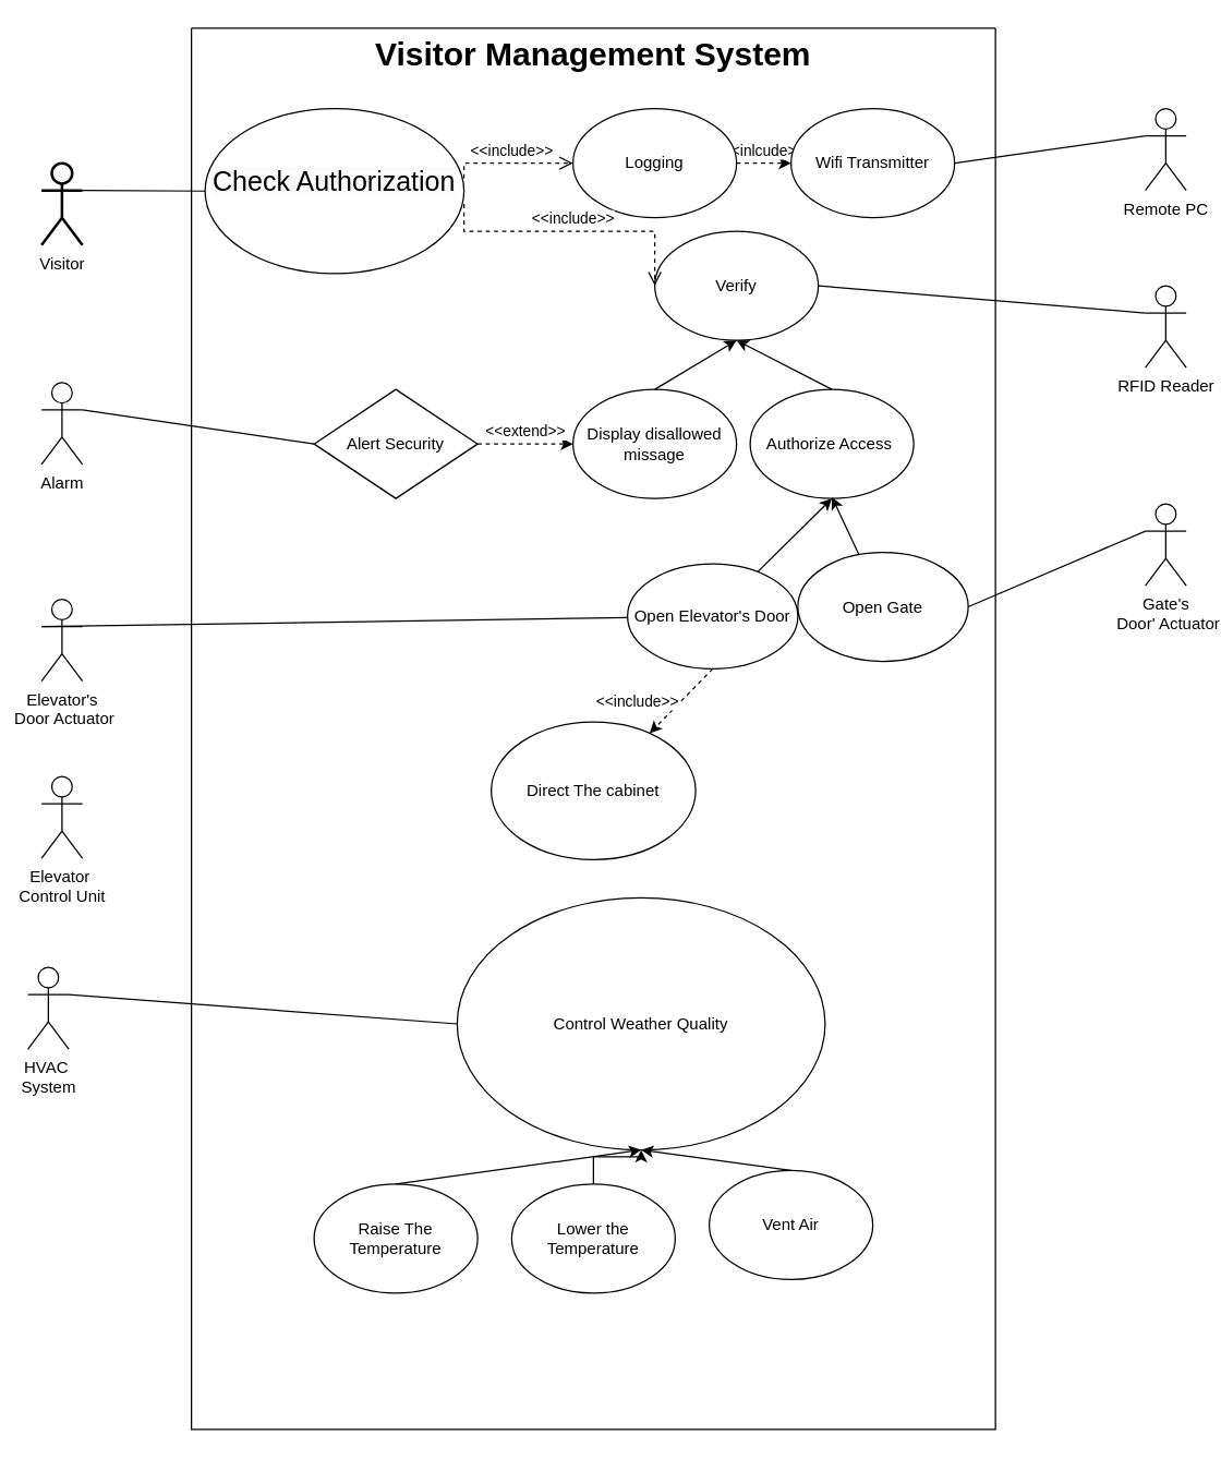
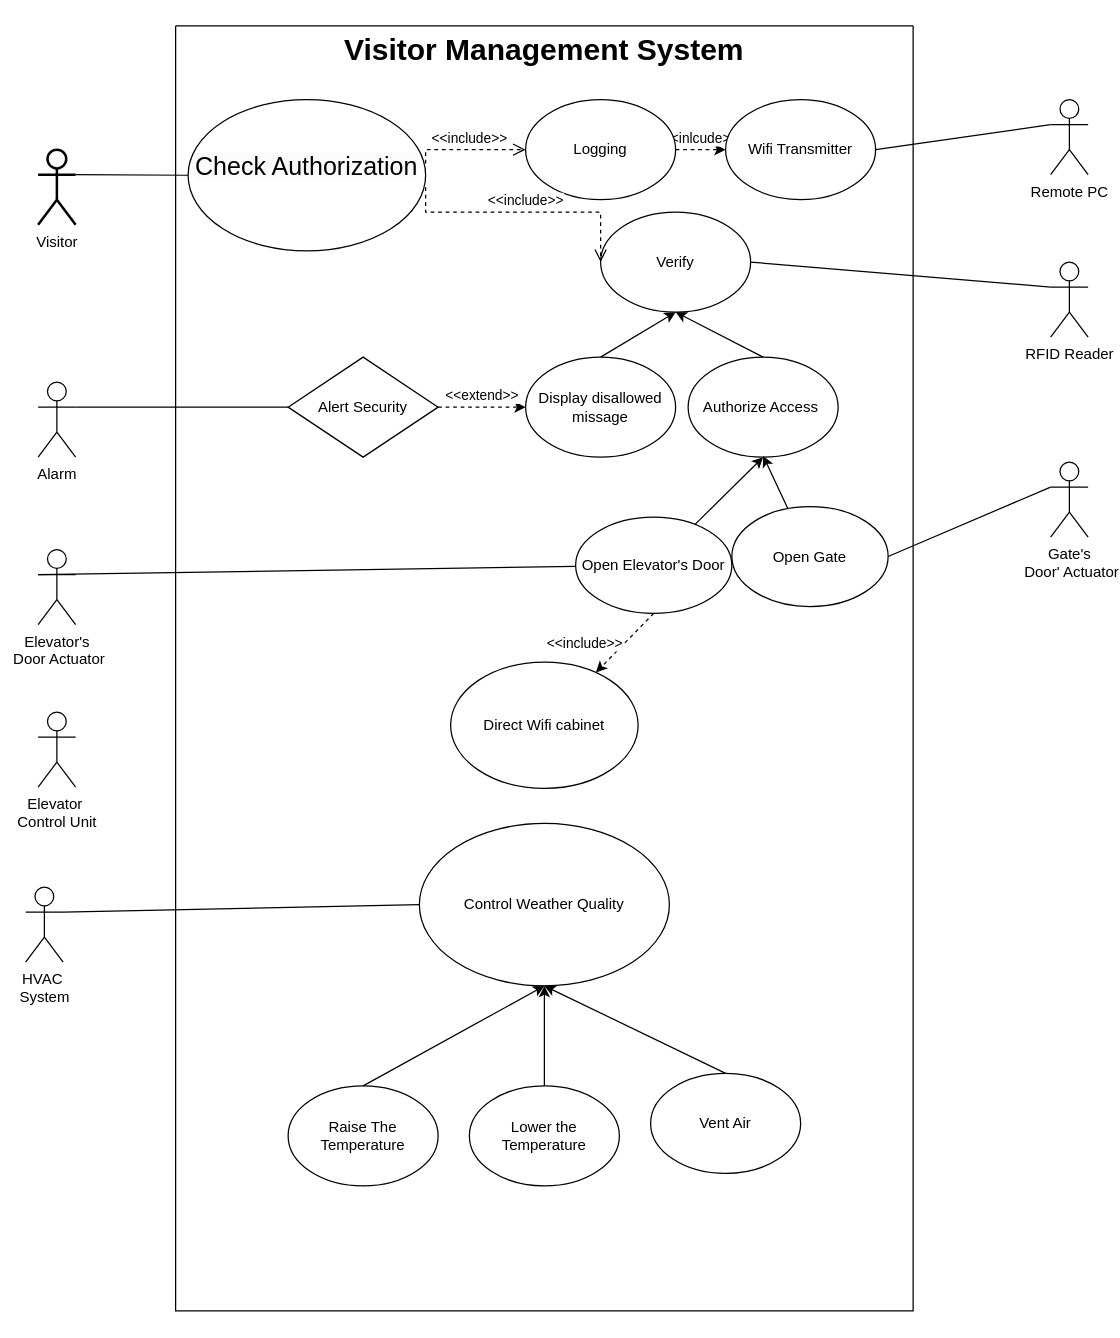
- <mxCell id="40" value="Alarm" style="shape=umlActor;verticalLabelPosition=bottom;verticalAlign=top;html=1;outlineConnect=0;" vertex="1" parent="1"><mxGeometry x="30" y="280" width="30" height="60" as="geometry" /></mxCell>
+ <mxCell id="40" value="Alarm" style="shape=umlActor;verticalLabelPosition=bottom;verticalAlign=top;html=1;outlineConnect=0;" vertex="1" parent="1"><mxGeometry x="30" y="305" width="30" height="60" as="geometry" /></mxCell>
- <mxCell id="22" value="Direct The cabinet" style="ellipse;whiteSpace=wrap;html=1;" vertex="1" parent="2"><mxGeometry x="220" y="509" width="150" height="101" as="geometry" /></mxCell>
+ <mxCell id="22" value="Direct Wifi cabinet" style="ellipse;whiteSpace=wrap;html=1;" vertex="1" parent="2"><mxGeometry x="220" y="509" width="150" height="101" as="geometry" /></mxCell>
- <mxCell id="23" value="Control Weather Quality" style="ellipse;whiteSpace=wrap;html=1;" vertex="1" parent="2"><mxGeometry x="195" y="638" width="270" height="185" as="geometry" /></mxCell>
+ <mxCell id="23" value="Control Weather Quality" style="ellipse;whiteSpace=wrap;html=1;" vertex="1" parent="2"><mxGeometry x="195" y="638" width="200" height="130" as="geometry" /></mxCell>
